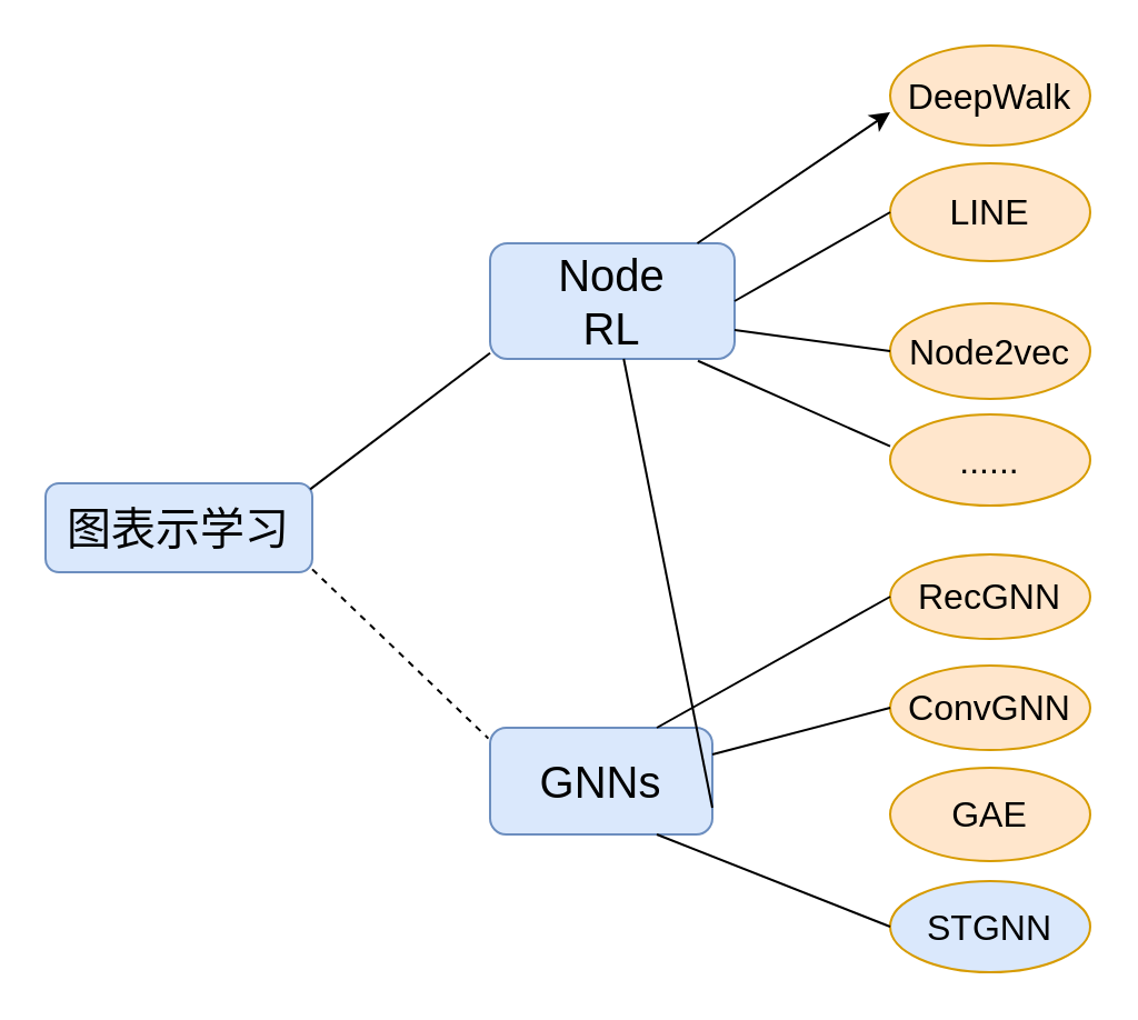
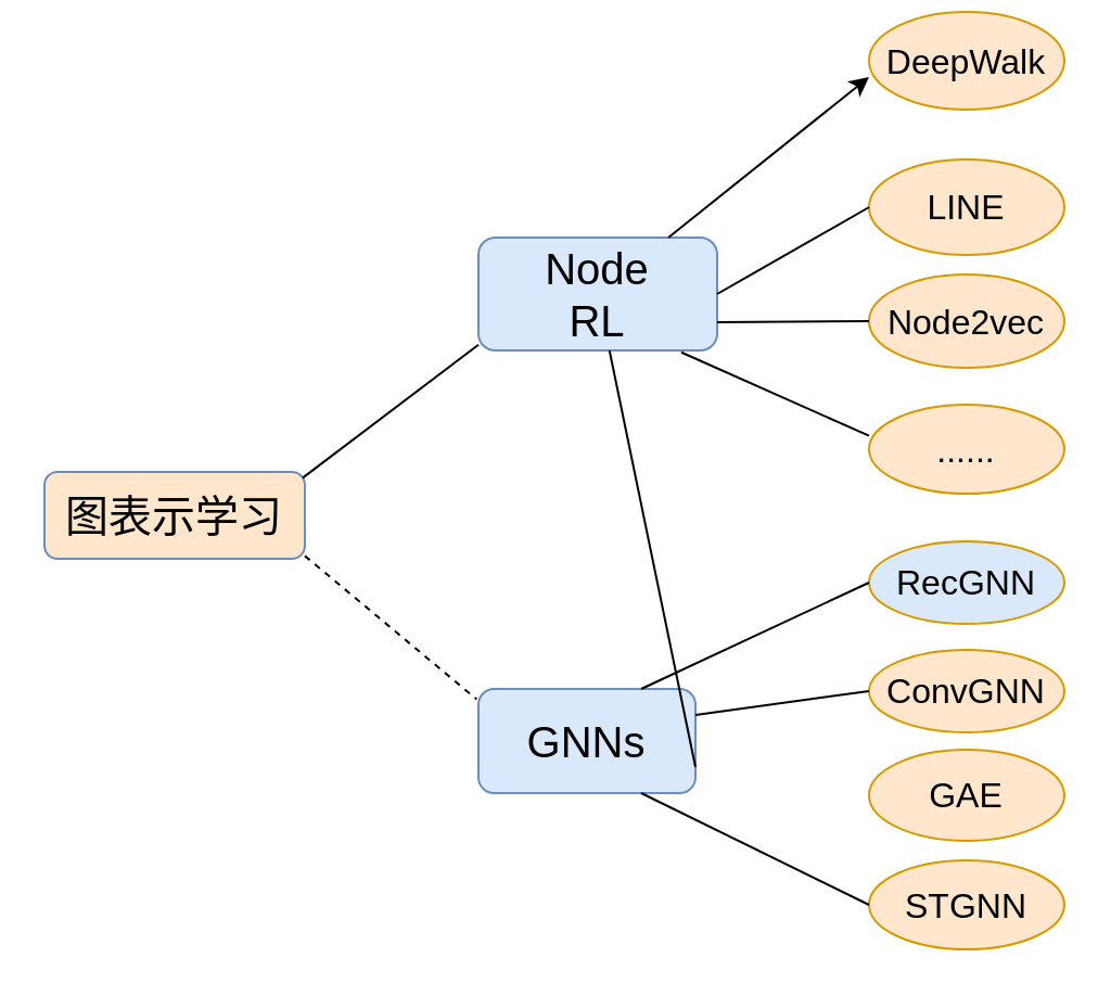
- <mxCell id="7" value="&lt;font style=&quot;font-size: 16px&quot;&gt;DeepWalk&lt;/font&gt;" style="ellipse;whiteSpace=wrap;html=1;fillColor=#ffe6cc;strokeColor=#d79b00;" parent="1" vertex="1"><mxGeometry x="400" y="20" width="90" height="45" as="geometry" /></mxCell>
+ <mxCell id="7" value="&lt;font style=&quot;font-size: 16px&quot;&gt;DeepWalk&lt;/font&gt;" style="ellipse;whiteSpace=wrap;html=1;fillColor=#ffe6cc;strokeColor=#d79b00;" parent="1" vertex="1"><mxGeometry x="400" y="5" width="90" height="45" as="geometry" /></mxCell>
- <mxCell id="9" value="&lt;font style=&quot;font-size: 16px&quot;&gt;Node2vec&lt;/font&gt;" style="ellipse;whiteSpace=wrap;html=1;fillColor=#ffe6cc;strokeColor=#d79b00;" parent="1" vertex="1"><mxGeometry x="400" y="136" width="90" height="43" as="geometry" /></mxCell>
+ <mxCell id="9" value="&lt;font style=&quot;font-size: 16px&quot;&gt;Node2vec&lt;/font&gt;" style="ellipse;whiteSpace=wrap;html=1;fillColor=#ffe6cc;strokeColor=#d79b00;" parent="1" vertex="1"><mxGeometry x="400" y="126" width="90" height="43" as="geometry" /></mxCell>
- <mxCell id="2" value="&lt;font style=&quot;font-size: 20px&quot;&gt;图表示学习&lt;/font&gt;" style="rounded=1;whiteSpace=wrap;html=1;fillColor=#dae8fc;strokeColor=#6c8ebf;" parent="1" vertex="1"><mxGeometry x="20" y="217" width="120" height="40" as="geometry" /></mxCell>
+ <mxCell id="2" value="&lt;font style=&quot;font-size: 20px&quot;&gt;图表示学习&lt;/font&gt;" style="rounded=1;whiteSpace=wrap;html=1;fillColor=#ffe6cc;strokeColor=#6c8ebf;" parent="1" vertex="1"><mxGeometry x="20" y="217" width="120" height="40" as="geometry" /></mxCell>
- <mxCell id="15" value="&lt;font style=&quot;font-size: 16px&quot;&gt;RecGNN&lt;/font&gt;" style="ellipse;whiteSpace=wrap;html=1;fillColor=#ffe6cc;strokeColor=#d79b00;" parent="1" vertex="1"><mxGeometry x="400" y="249" width="90" height="38" as="geometry" /></mxCell>
+ <mxCell id="15" value="&lt;font style=&quot;font-size: 16px&quot;&gt;RecGNN&lt;/font&gt;" style="ellipse;whiteSpace=wrap;html=1;fillColor=#dae8fc;strokeColor=#d79b00;" parent="1" vertex="1"><mxGeometry x="400" y="249" width="90" height="38" as="geometry" /></mxCell>
- <mxCell id="4" value="&lt;font style=&quot;font-size: 20px&quot;&gt;GNNs&lt;/font&gt;" style="rounded=1;whiteSpace=wrap;html=1;fillColor=#dae8fc;strokeColor=#6c8ebf;" parent="1" vertex="1"><mxGeometry x="220" y="327" width="100" height="48" as="geometry" /></mxCell>
+ <mxCell id="4" value="&lt;font style=&quot;font-size: 20px&quot;&gt;GNNs&lt;/font&gt;" style="rounded=1;whiteSpace=wrap;html=1;fillColor=#dae8fc;strokeColor=#6c8ebf;" parent="1" vertex="1"><mxGeometry x="220" y="317" width="100" height="48" as="geometry" /></mxCell>
- <mxCell id="18" value="&lt;font style=&quot;font-size: 16px&quot;&gt;STGNN&lt;/font&gt;" style="ellipse;whiteSpace=wrap;html=1;fillColor=#dae8fc;strokeColor=#d79b00;" parent="1" vertex="1"><mxGeometry x="400" y="396" width="90" height="41" as="geometry" /></mxCell>
+ <mxCell id="18" value="&lt;font style=&quot;font-size: 16px&quot;&gt;STGNN&lt;/font&gt;" style="ellipse;whiteSpace=wrap;html=1;fillColor=#ffe6cc;strokeColor=#d79b00;" parent="1" vertex="1"><mxGeometry x="400" y="396" width="90" height="41" as="geometry" /></mxCell>
